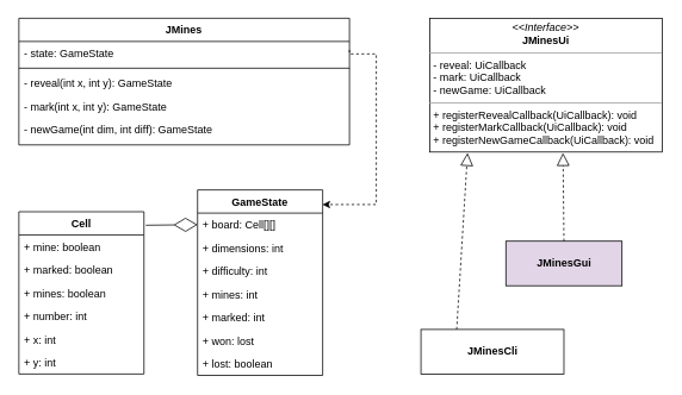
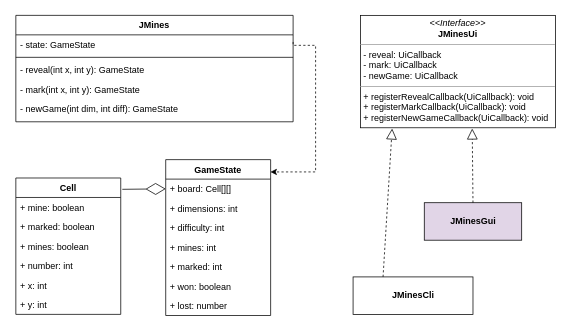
- <mxCell id="14" value="+ won: lost" style="text;strokeColor=none;fillColor=none;align=left;verticalAlign=top;spacingLeft=4;spacingRight=4;overflow=hidden;rotatable=0;points=[[0,0.5],[1,0.5]];portConstraint=eastwest;" parent="8" vertex="1"><mxGeometry y="156" width="140" height="26" as="geometry" /></mxCell>
+ <mxCell id="14" value="+ won: boolean" style="text;strokeColor=none;fillColor=none;align=left;verticalAlign=top;spacingLeft=4;spacingRight=4;overflow=hidden;rotatable=0;points=[[0,0.5],[1,0.5]];portConstraint=eastwest;" parent="8" vertex="1"><mxGeometry y="156" width="140" height="26" as="geometry" /></mxCell>
- <mxCell id="15" value="+ lost: boolean" style="text;strokeColor=none;fillColor=none;align=left;verticalAlign=top;spacingLeft=4;spacingRight=4;overflow=hidden;rotatable=0;points=[[0,0.5],[1,0.5]];portConstraint=eastwest;" parent="8" vertex="1"><mxGeometry y="182" width="140" height="26" as="geometry" /></mxCell>
+ <mxCell id="15" value="+ lost: number" style="text;strokeColor=none;fillColor=none;align=left;verticalAlign=top;spacingLeft=4;spacingRight=4;overflow=hidden;rotatable=0;points=[[0,0.5],[1,0.5]];portConstraint=eastwest;" parent="8" vertex="1"><mxGeometry y="182" width="140" height="26" as="geometry" /></mxCell>
